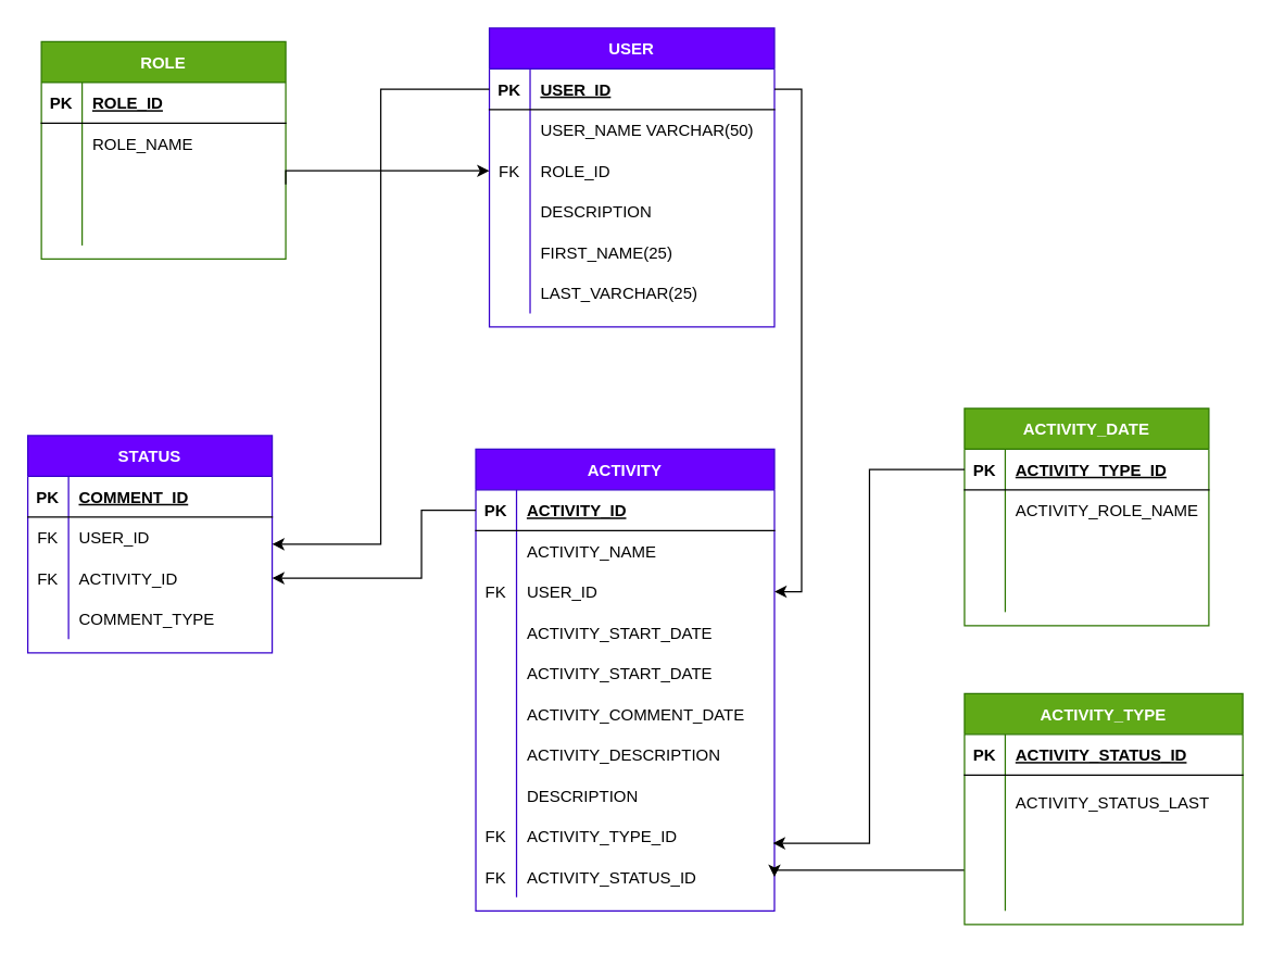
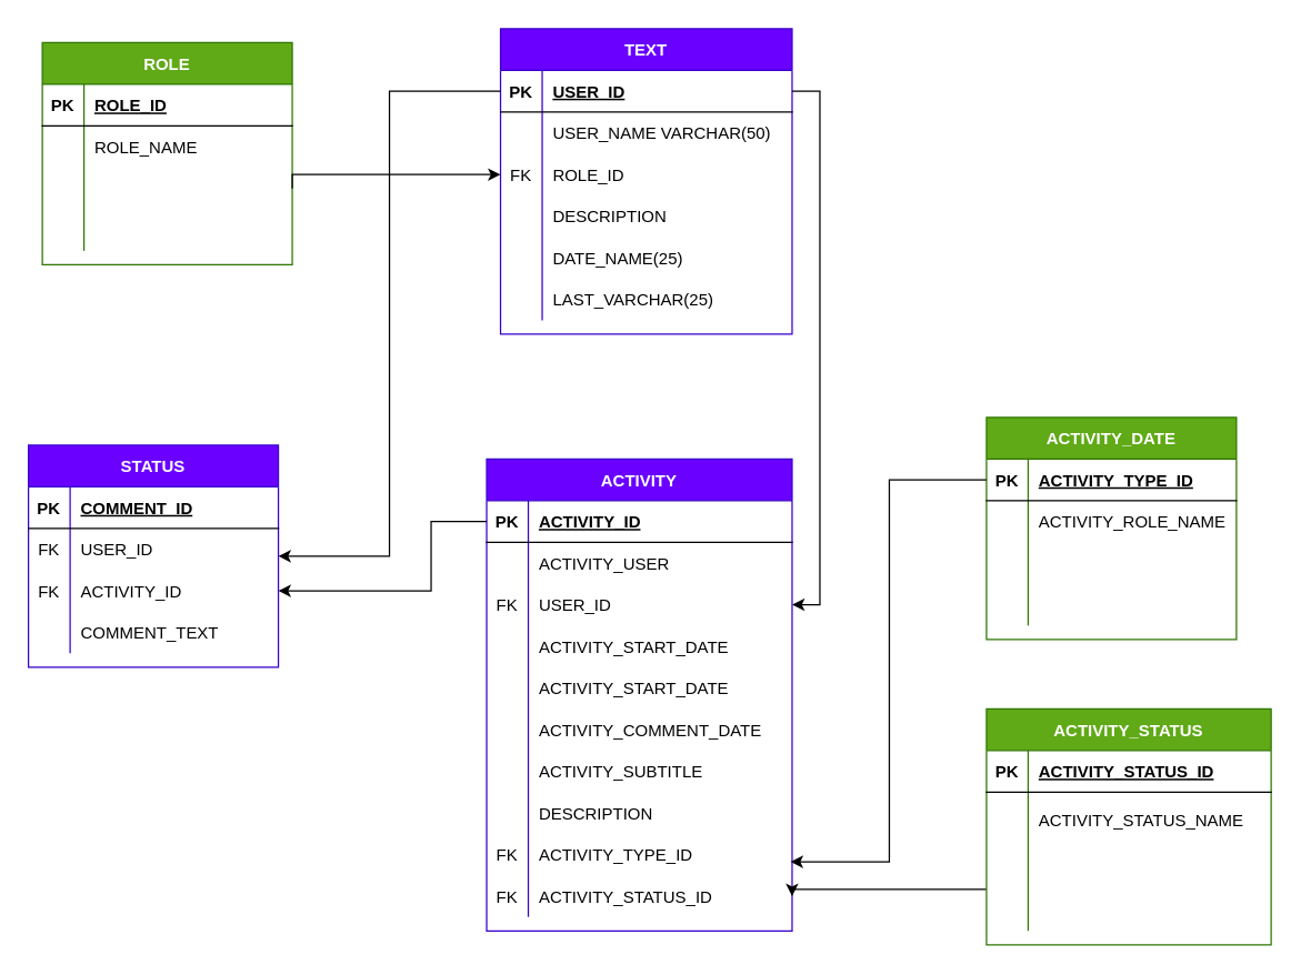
- <mxCell id="2" value="USER" style="shape=table;startSize=30;container=1;collapsible=1;childLayout=tableLayout;fixedRows=1;rowLines=0;fontStyle=1;align=center;resizeLast=1;fillColor=#6a00ff;strokeColor=#3700CC;fontColor=#ffffff;" parent="1" vertex="1"><mxGeometry x="360" y="20" width="210" height="220" as="geometry" /></mxCell>
+ <mxCell id="2" value="TEXT" style="shape=table;startSize=30;container=1;collapsible=1;childLayout=tableLayout;fixedRows=1;rowLines=0;fontStyle=1;align=center;resizeLast=1;fillColor=#6a00ff;strokeColor=#3700CC;fontColor=#ffffff;" parent="1" vertex="1"><mxGeometry x="360" y="20" width="210" height="220" as="geometry" /></mxCell>
- <mxCell id="17" value="FIRST_NAME(25)" style="shape=partialRectangle;connectable=0;fillColor=none;top=0;left=0;bottom=0;right=0;align=left;spacingLeft=6;overflow=hidden;" parent="15" vertex="1"><mxGeometry x="30" width="180" height="30" as="geometry"><mxRectangle width="180" height="30" as="alternateBounds" /></mxGeometry></mxCell>
+ <mxCell id="17" value="DATE_NAME(25)" style="shape=partialRectangle;connectable=0;fillColor=none;top=0;left=0;bottom=0;right=0;align=left;spacingLeft=6;overflow=hidden;" parent="15" vertex="1"><mxGeometry x="30" width="180" height="30" as="geometry"><mxRectangle width="180" height="30" as="alternateBounds" /></mxGeometry></mxCell>
- <mxCell id="40" value="ACTIVITY_NAME" style="shape=partialRectangle;connectable=0;fillColor=none;top=0;left=0;bottom=0;right=0;align=left;spacingLeft=6;overflow=hidden;" parent="38" vertex="1"><mxGeometry x="30" width="190" height="30" as="geometry"><mxRectangle width="190" height="30" as="alternateBounds" /></mxGeometry></mxCell>
+ <mxCell id="40" value="ACTIVITY_USER" style="shape=partialRectangle;connectable=0;fillColor=none;top=0;left=0;bottom=0;right=0;align=left;spacingLeft=6;overflow=hidden;" parent="38" vertex="1"><mxGeometry x="30" width="190" height="30" as="geometry"><mxRectangle width="190" height="30" as="alternateBounds" /></mxGeometry></mxCell>
- <mxCell id="105" value="COMMENT_TYPE" style="shape=partialRectangle;connectable=0;fillColor=none;top=0;left=0;bottom=0;right=0;align=left;spacingLeft=6;overflow=hidden;" vertex="1" parent="103"><mxGeometry x="30" width="150" height="30" as="geometry"><mxRectangle width="150" height="30" as="alternateBounds" /></mxGeometry></mxCell>
+ <mxCell id="105" value="COMMENT_TEXT" style="shape=partialRectangle;connectable=0;fillColor=none;top=0;left=0;bottom=0;right=0;align=left;spacingLeft=6;overflow=hidden;" vertex="1" parent="103"><mxGeometry x="30" width="150" height="30" as="geometry"><mxRectangle width="150" height="30" as="alternateBounds" /></mxGeometry></mxCell>
- <mxCell id="80" value="ACTIVITY_TYPE" style="shape=table;startSize=30;container=1;collapsible=1;childLayout=tableLayout;fixedRows=1;rowLines=0;fontStyle=1;align=center;resizeLast=1;fillColor=#60a917;fontColor=#ffffff;strokeColor=#2D7600;" vertex="1" parent="1"><mxGeometry x="710" y="510" width="205" height="170" as="geometry" /></mxCell>
+ <mxCell id="80" value="ACTIVITY_STATUS" style="shape=table;startSize=30;container=1;collapsible=1;childLayout=tableLayout;fixedRows=1;rowLines=0;fontStyle=1;align=center;resizeLast=1;fillColor=#60a917;fontColor=#ffffff;strokeColor=#2D7600;" vertex="1" parent="1"><mxGeometry x="710" y="510" width="205" height="170" as="geometry" /></mxCell>
- <mxCell id="55" value="ACTIVITY_DESCRIPTION" style="shape=partialRectangle;connectable=0;fillColor=none;top=0;left=0;bottom=0;right=0;align=left;spacingLeft=6;overflow=hidden;" parent="53" vertex="1"><mxGeometry x="30" width="190" height="30" as="geometry"><mxRectangle width="190" height="30" as="alternateBounds" /></mxGeometry></mxCell>
+ <mxCell id="55" value="ACTIVITY_SUBTITLE" style="shape=partialRectangle;connectable=0;fillColor=none;top=0;left=0;bottom=0;right=0;align=left;spacingLeft=6;overflow=hidden;" parent="53" vertex="1"><mxGeometry x="30" width="190" height="30" as="geometry"><mxRectangle width="190" height="30" as="alternateBounds" /></mxGeometry></mxCell>
- <mxCell id="86" value="ACTIVITY_STATUS_LAST" style="shape=partialRectangle;connectable=0;fillColor=none;top=0;left=0;bottom=0;right=0;align=left;spacingLeft=6;overflow=hidden;" vertex="1" parent="84"><mxGeometry x="30" width="175" height="40" as="geometry"><mxRectangle width="175" height="40" as="alternateBounds" /></mxGeometry></mxCell>
+ <mxCell id="86" value="ACTIVITY_STATUS_NAME" style="shape=partialRectangle;connectable=0;fillColor=none;top=0;left=0;bottom=0;right=0;align=left;spacingLeft=6;overflow=hidden;" vertex="1" parent="84"><mxGeometry x="30" width="175" height="40" as="geometry"><mxRectangle width="175" height="40" as="alternateBounds" /></mxGeometry></mxCell>
